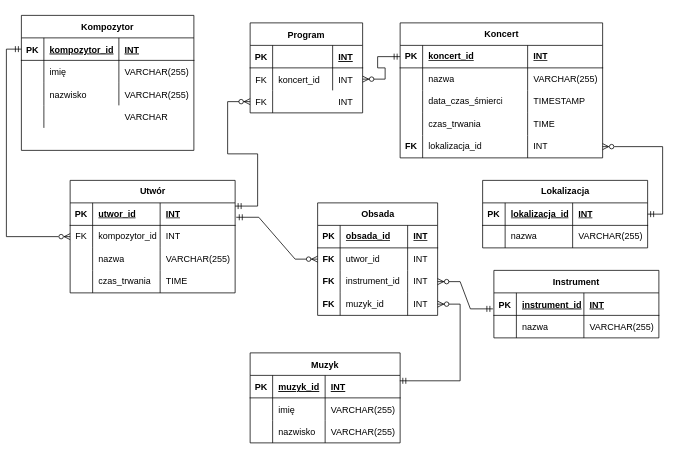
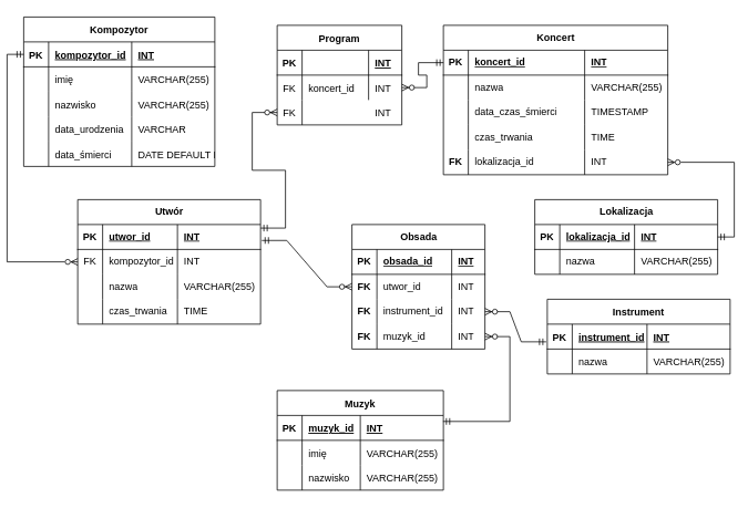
+ <mxCell id="17" value="data_urodzenia" style="shape=partialRectangle;overflow=hidden;connectable=0;fillColor=none;top=0;left=0;bottom=0;right=0;align=left;spacingLeft=6;" vertex="1" parent="15"><mxGeometry x="30" width="100" height="30" as="geometry"><mxRectangle width="100" height="30" as="alternateBounds" /></mxGeometry></mxCell>
+ <mxCell id="21" value="data_śmierci" style="shape=partialRectangle;overflow=hidden;connectable=0;fillColor=none;top=0;left=0;bottom=0;right=0;align=left;spacingLeft=6;" vertex="1" parent="19"><mxGeometry x="30" width="100" height="30" as="geometry"><mxRectangle width="100" height="30" as="alternateBounds" /></mxGeometry></mxCell>
+ <mxCell id="22" value="DATE DEFAULT NULL" style="shape=partialRectangle;overflow=hidden;connectable=0;fillColor=none;top=0;left=0;bottom=0;right=0;align=left;spacingLeft=6;" vertex="1" parent="19"><mxGeometry x="130" width="100" height="30" as="geometry"><mxRectangle width="100" height="30" as="alternateBounds" /></mxGeometry></mxCell>
